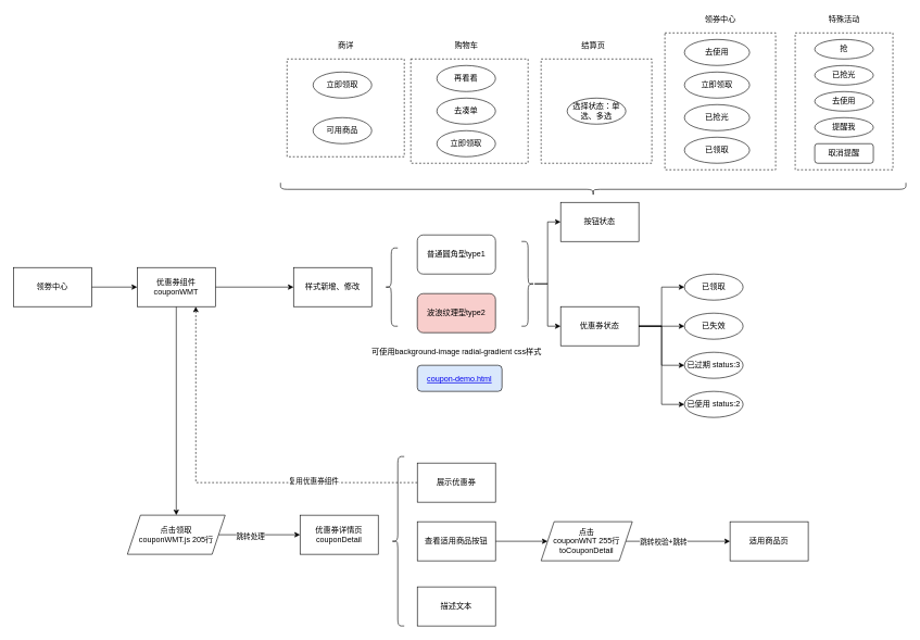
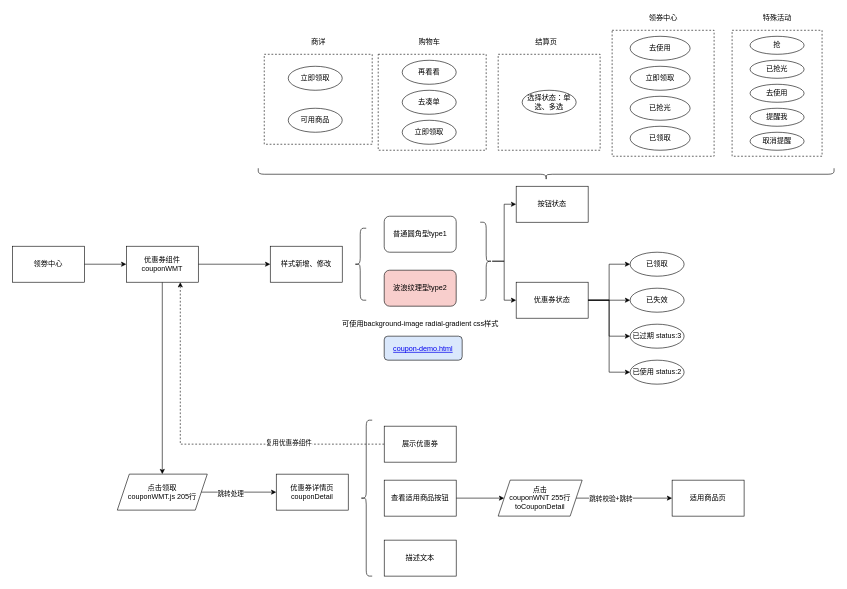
- <mxCell id="42" value="取消提醒" style="whiteSpace=wrap;html=1;fillColor=none;rounded=1;" vertex="1" parent="1"><mxGeometry x="1250" y="220" width="90" height="30" as="geometry" /></mxCell>
+ <mxCell id="42" value="取消提醒" style="ellipse;whiteSpace=wrap;html=1;fillColor=none;" vertex="1" parent="1"><mxGeometry x="1250" y="220" width="90" height="30" as="geometry" /></mxCell>
